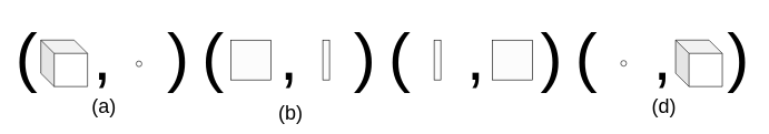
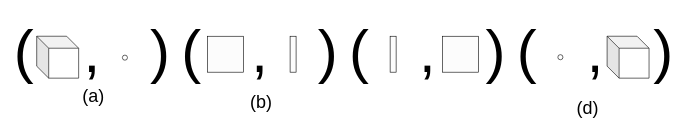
- <mxCell id="16" value="(d)" style="text;html=1;strokeColor=none;fillColor=none;align=center;verticalAlign=middle;whiteSpace=wrap;rounded=0;fontSize=30;" parent="1" vertex="1"><mxGeometry x="975" y="150" width="40" height="20" as="geometry" /></mxCell>
+ <mxCell id="16" value="(d)" style="text;html=1;strokeColor=none;fillColor=none;align=center;verticalAlign=middle;whiteSpace=wrap;rounded=0;fontSize=30;" parent="1" vertex="1"><mxGeometry x="960" y="170" width="40" height="20" as="geometry" /></mxCell>
